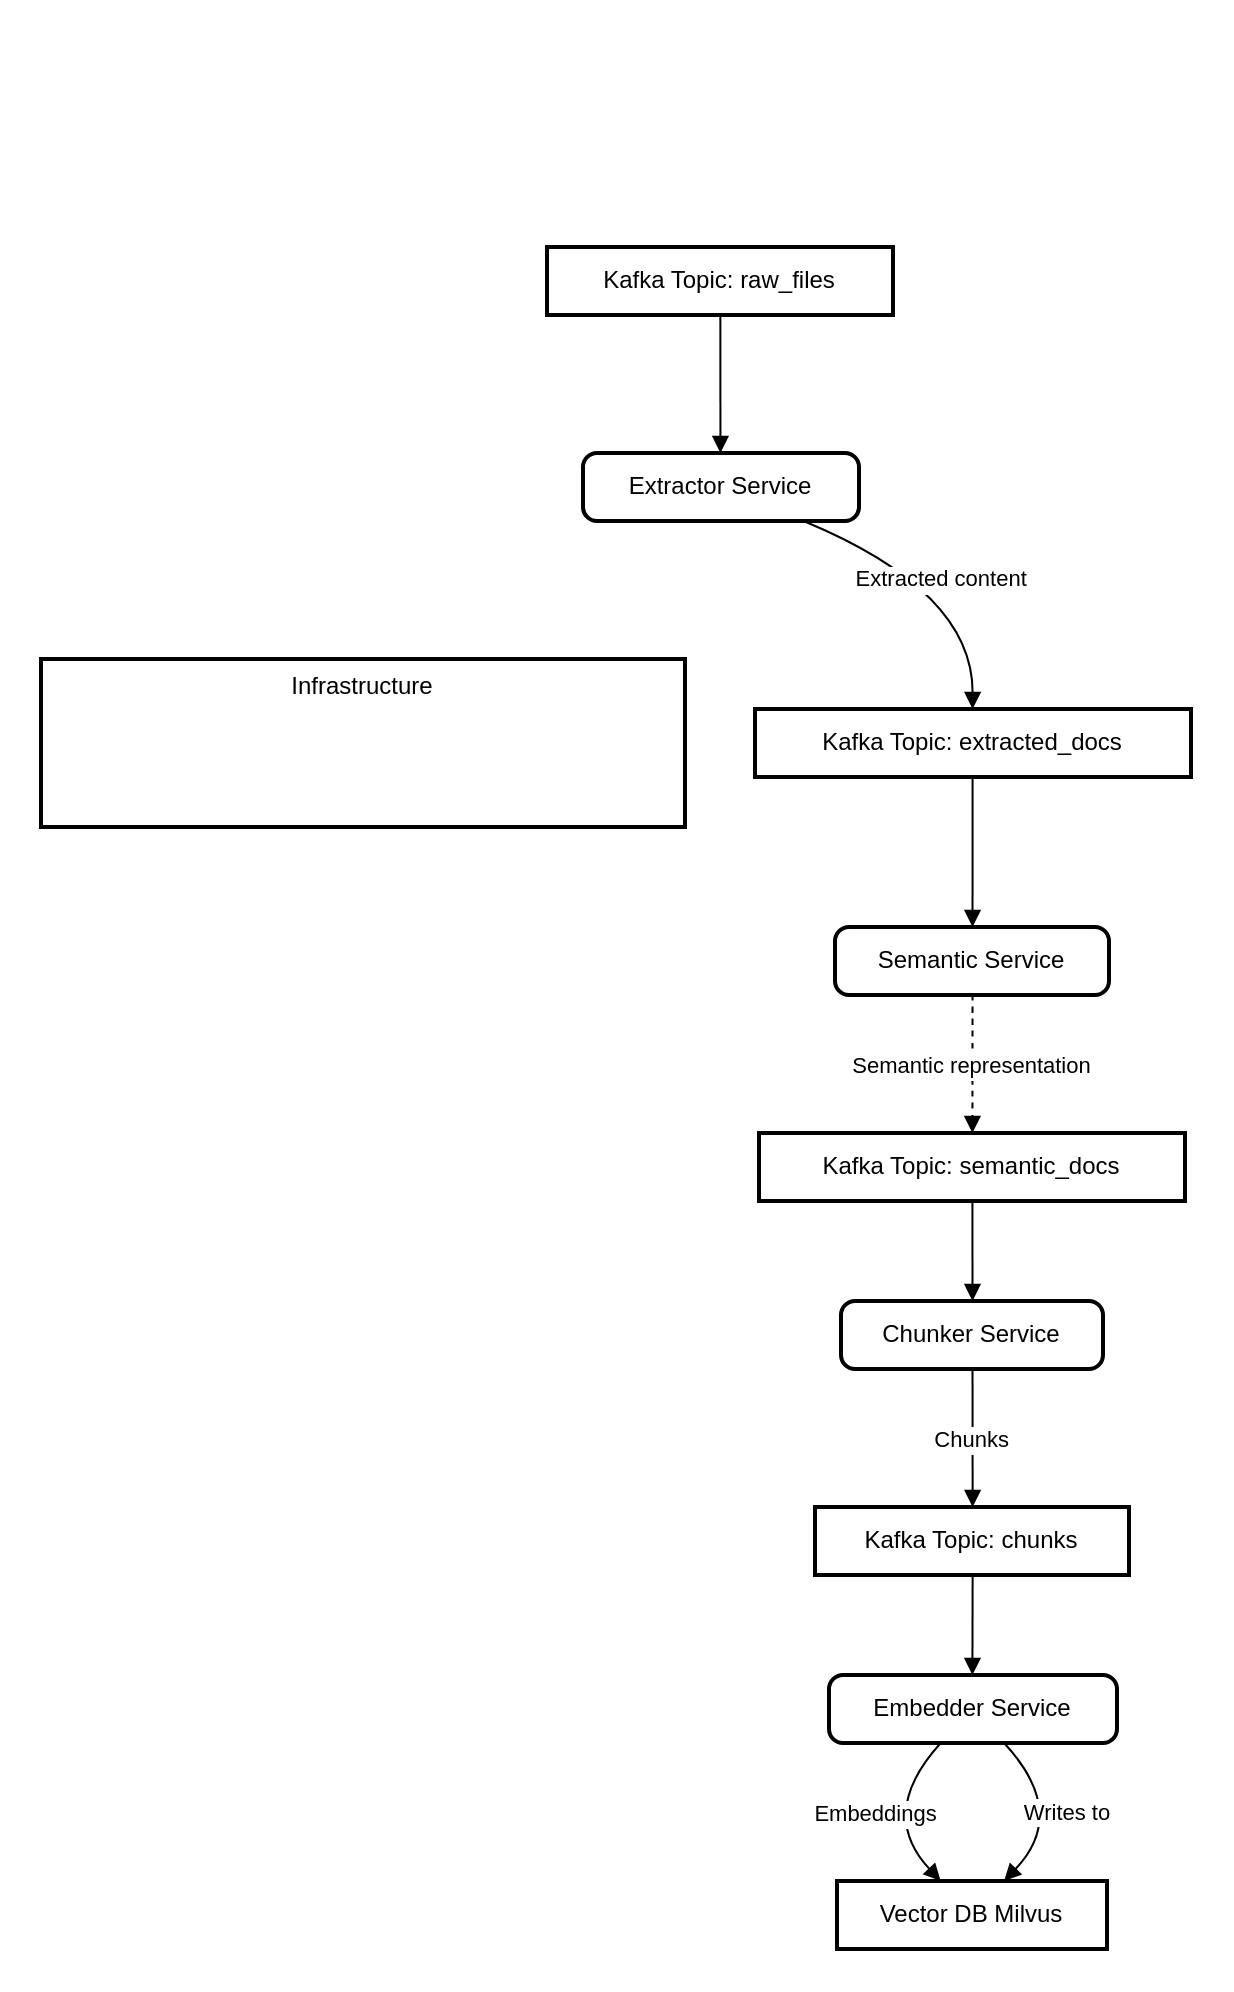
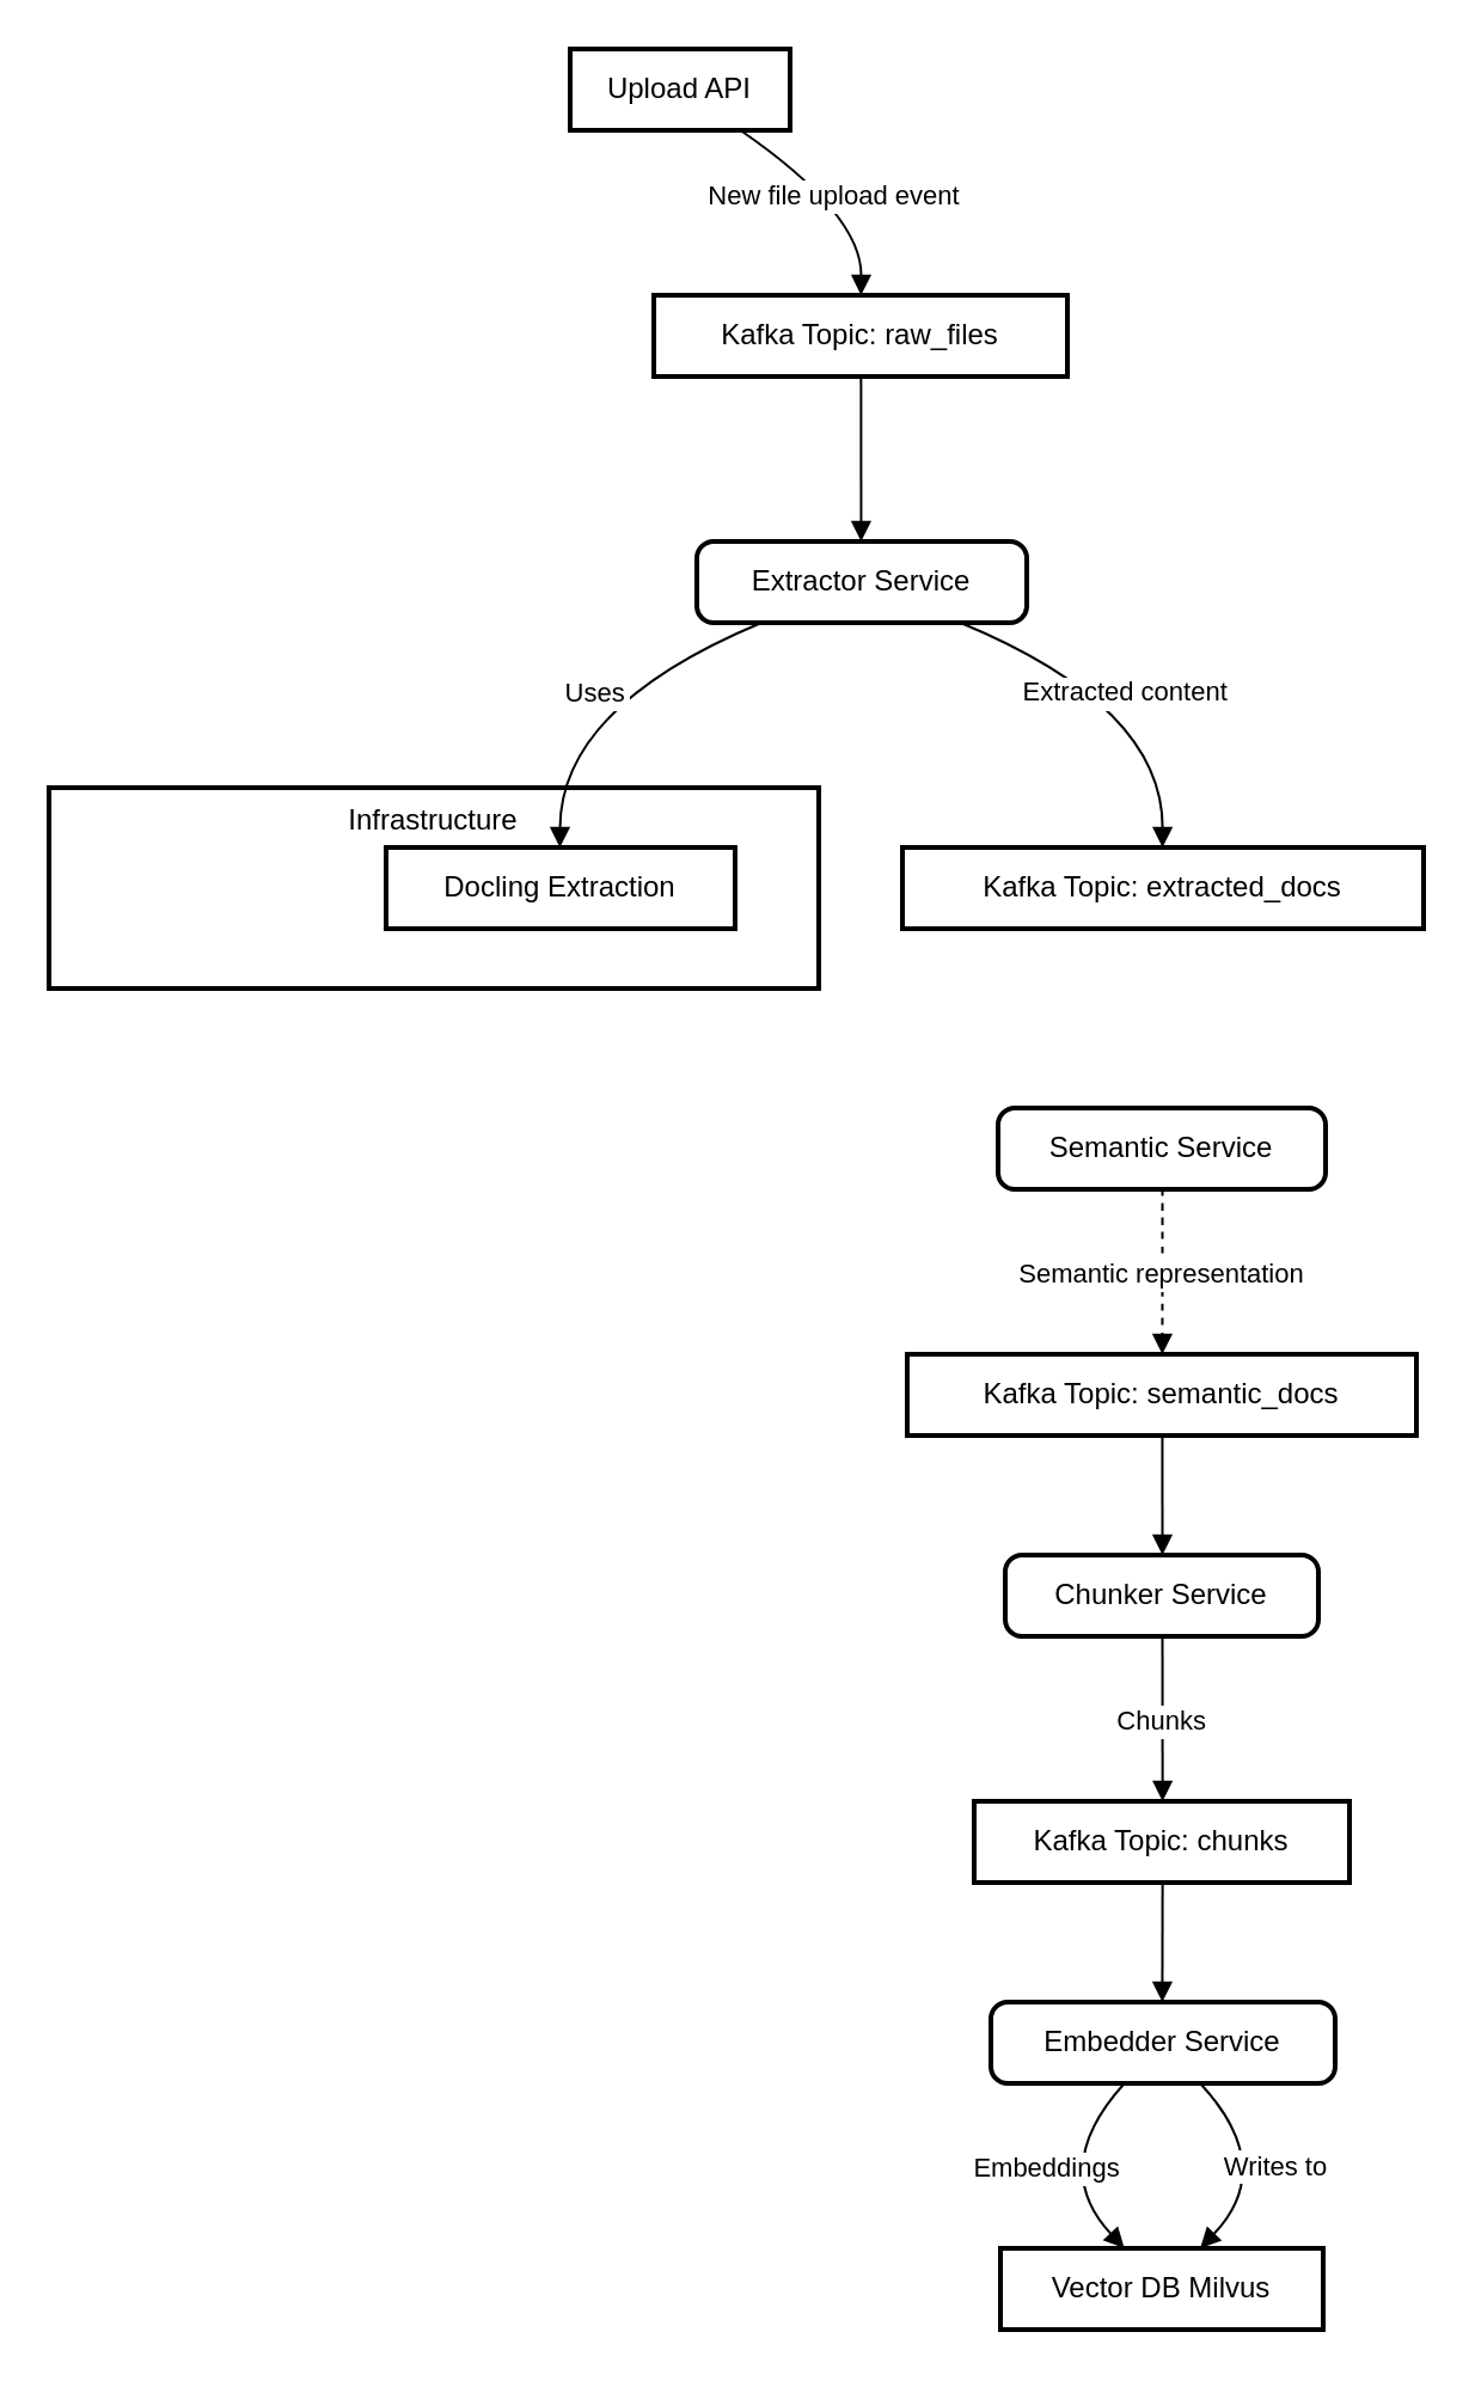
+ <mxCell id="4" value="Upload API" style="whiteSpace=wrap;strokeWidth=2;" vertex="1" parent="1"><mxGeometry x="238" y="20" width="92" height="34" as="geometry" /></mxCell>
+ <mxCell id="14" value="New file upload event" style="curved=1;startArrow=none;endArrow=block;exitX=0.774;exitY=1;entryX=0.501;entryY=0;rounded=0;" edge="1" parent="1" source="4" target="5"><mxGeometry relative="1" as="geometry"><Array as="points"><mxPoint x="360" y="89" /></Array></mxGeometry></mxCell>
+ <mxCell id="23" value="Uses" style="curved=1;startArrow=none;endArrow=block;exitX=0.196;exitY=1;entryX=0.498;entryY=0;rounded=0;" edge="1" parent="1" source="6" target="3"><mxGeometry relative="1" as="geometry"><Array as="points"><mxPoint x="234" y="295" /></Array></mxGeometry></mxCell>
+ <mxCell id="3" value="Docling Extraction" style="whiteSpace=wrap;strokeWidth=2;" vertex="1" parent="1"><mxGeometry x="161" y="354" width="146" height="34" as="geometry" /></mxCell>
- <mxCell id="17" value="" style="curved=1;startArrow=none;endArrow=block;exitX=0.499;exitY=1;entryX=0.502;entryY=0;rounded=0;" edge="1" parent="1" source="7" target="8"><mxGeometry relative="1" as="geometry"><Array as="points" /></mxGeometry></mxCell>
